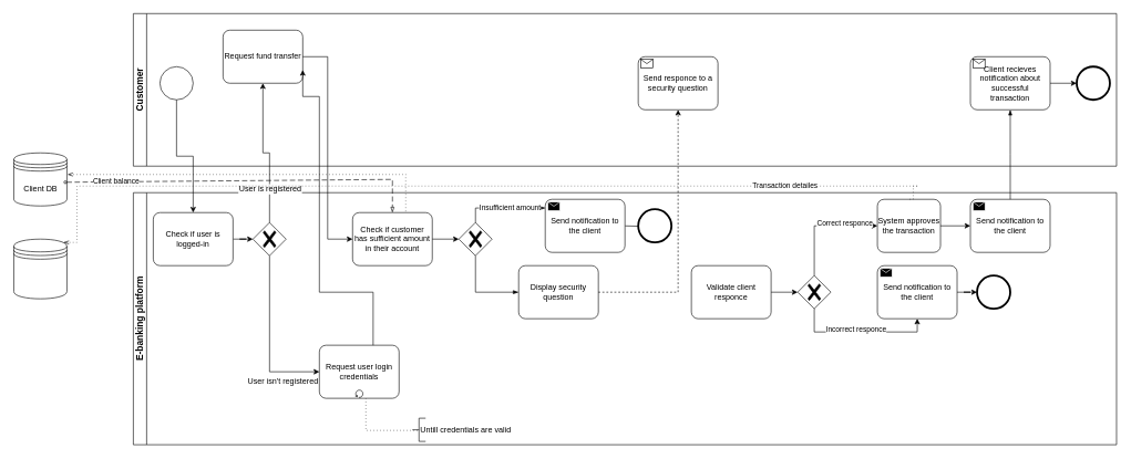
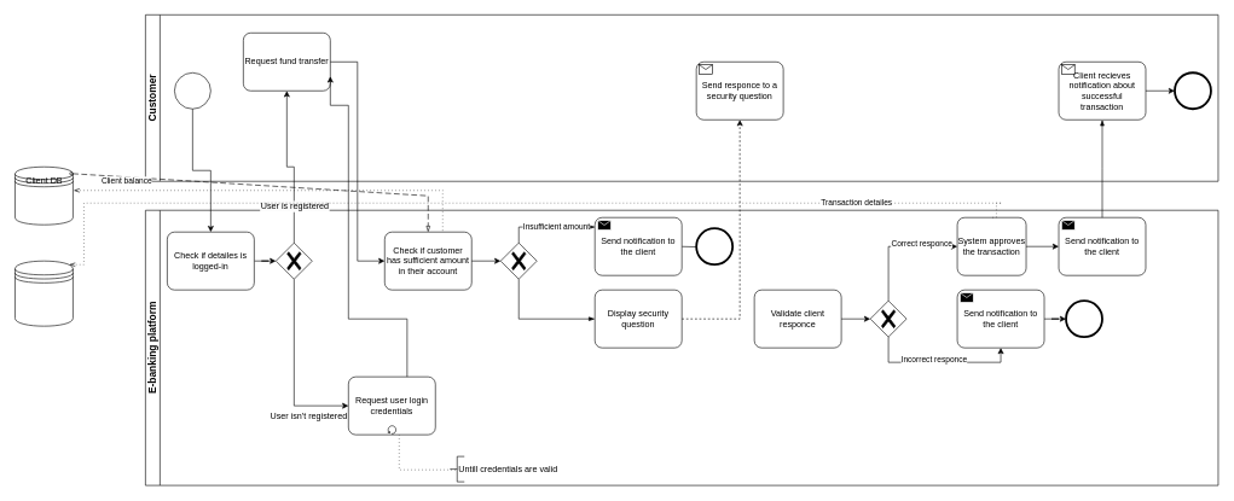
- <mxCell id="48" value="Client DB" style="text;html=1;align=center;verticalAlign=middle;resizable=0;points=[];autosize=1;strokeColor=none;fillColor=none;" vertex="1" parent="1"><mxGeometry x="25" y="270" width="70" height="30" as="geometry" /></mxCell>
+ <mxCell id="48" value="Client DB" style="text;html=1;align=center;verticalAlign=middle;resizable=0;points=[];autosize=1;strokeColor=none;fillColor=none;" vertex="1" parent="1"><mxGeometry x="25" y="235" width="70" height="30" as="geometry" /></mxCell>
- <mxCell id="12" value="Check if user is logged-in" style="points=[[0.25,0,0],[0.5,0,0],[0.75,0,0],[1,0.25,0],[1,0.5,0],[1,0.75,0],[0.75,1,0],[0.5,1,0],[0.25,1,0],[0,0.75,0],[0,0.5,0],[0,0.25,0]];shape=mxgraph.bpmn.task;whiteSpace=wrap;rectStyle=rounded;size=10;html=1;container=1;expand=0;collapsible=0;taskMarker=abstract;" vertex="1" parent="9"><mxGeometry x="30" y="30" width="120" height="80" as="geometry" /></mxCell>
+ <mxCell id="12" value="Check if detailes is logged-in" style="points=[[0.25,0,0],[0.5,0,0],[0.75,0,0],[1,0.25,0],[1,0.5,0],[1,0.75,0],[0.75,1,0],[0.5,1,0],[0.25,1,0],[0,0.75,0],[0,0.5,0],[0,0.25,0]];shape=mxgraph.bpmn.task;whiteSpace=wrap;rectStyle=rounded;size=10;html=1;container=1;expand=0;collapsible=0;taskMarker=abstract;" vertex="1" parent="9"><mxGeometry x="30" y="30" width="120" height="80" as="geometry" /></mxCell>
- <mxCell id="21" value="Display security question" style="points=[[0.25,0,0],[0.5,0,0],[0.75,0,0],[1,0.25,0],[1,0.5,0],[1,0.75,0],[0.75,1,0],[0.5,1,0],[0.25,1,0],[0,0.75,0],[0,0.5,0],[0,0.25,0]];shape=mxgraph.bpmn.task;whiteSpace=wrap;rectStyle=rounded;size=10;html=1;container=1;expand=0;collapsible=0;taskMarker=abstract;" vertex="1" parent="9"><mxGeometry x="580" y="110" width="120" height="80" as="geometry" /></mxCell>
+ <mxCell id="21" value="Display security question" style="points=[[0.25,0,0],[0.5,0,0],[0.75,0,0],[1,0.25,0],[1,0.5,0],[1,0.75,0],[0.75,1,0],[0.5,1,0],[0.25,1,0],[0,0.75,0],[0,0.5,0],[0,0.25,0]];shape=mxgraph.bpmn.task;whiteSpace=wrap;rectStyle=rounded;size=10;html=1;container=1;expand=0;collapsible=0;taskMarker=abstract;" vertex="1" parent="9"><mxGeometry x="620" y="110" width="120" height="80" as="geometry" /></mxCell>
